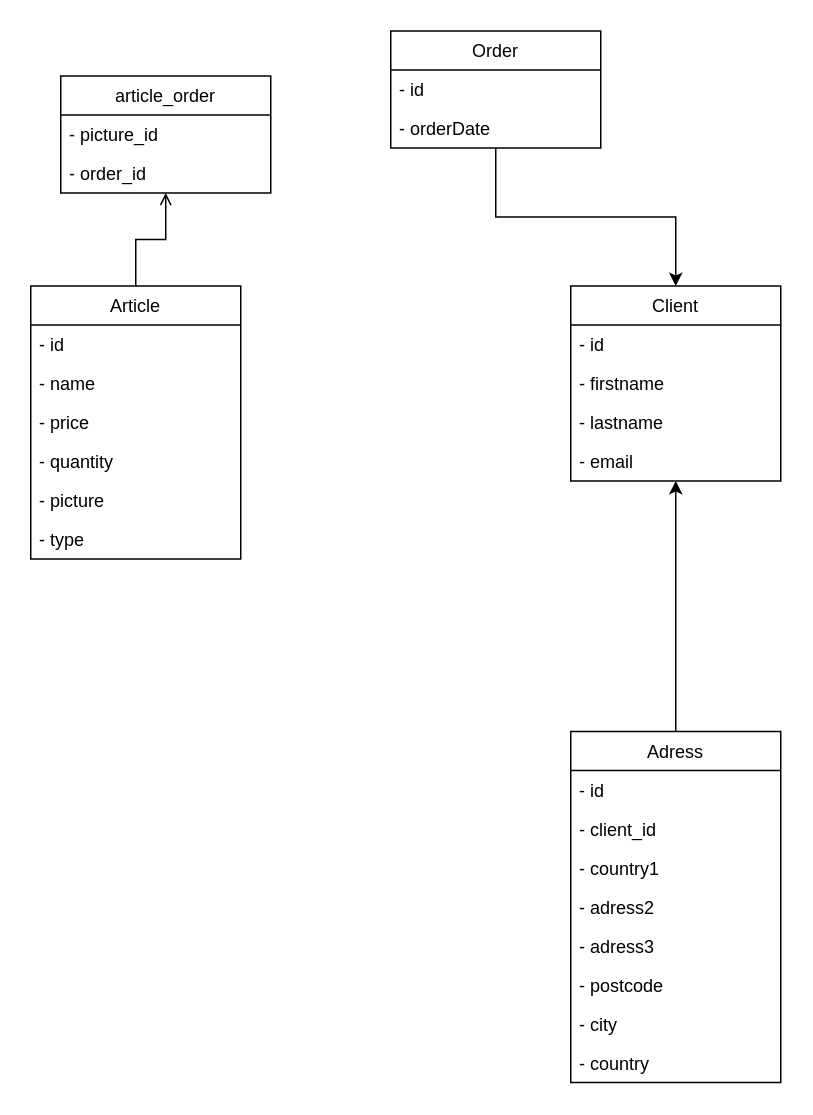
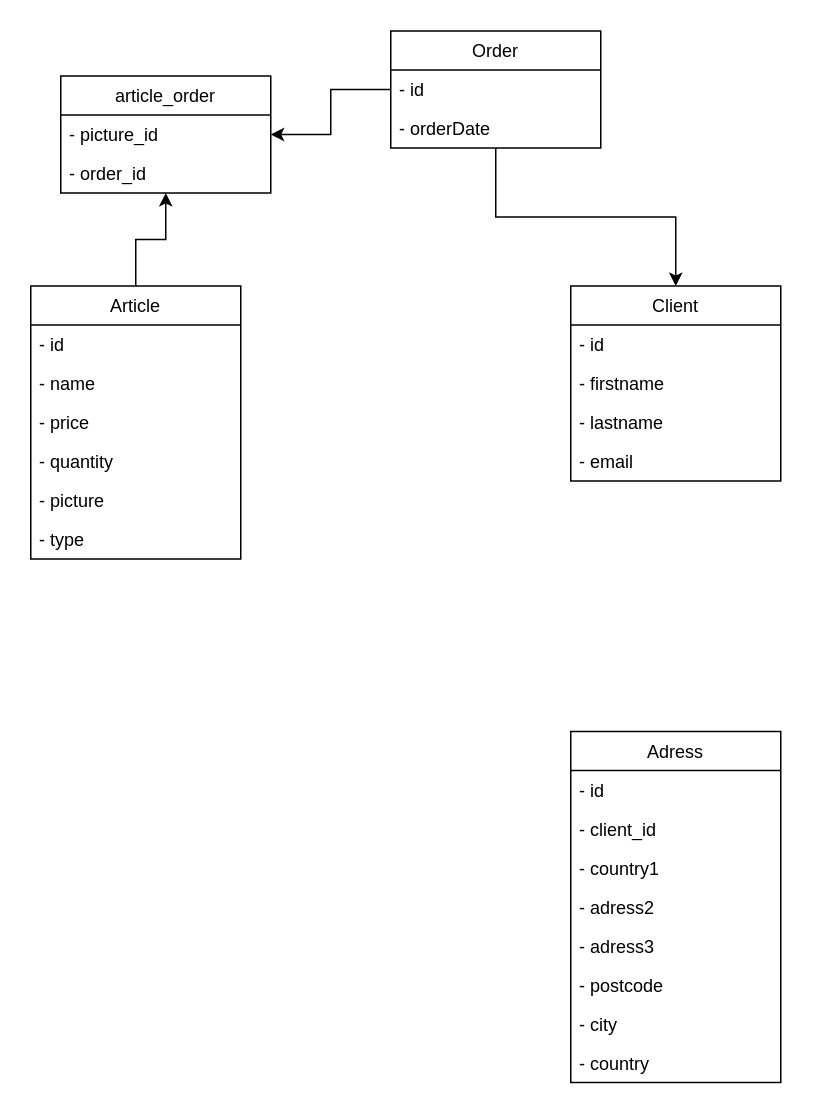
+ <mxCell id="26" style="edgeStyle=orthogonalEdgeStyle;rounded=0;orthogonalLoop=1;jettySize=auto;html=1;" edge="1" parent="1" source="27" target="30"><mxGeometry relative="1" as="geometry" /></mxCell>
- <mxCell id="17" style="edgeStyle=orthogonalEdgeStyle;rounded=0;orthogonalLoop=1;jettySize=auto;html=1;endArrow=open;" edge="1" parent="1" source="18" target="30"><mxGeometry relative="1" as="geometry" /></mxCell>
+ <mxCell id="17" style="edgeStyle=orthogonalEdgeStyle;rounded=0;orthogonalLoop=1;jettySize=auto;html=1;" edge="1" parent="1" source="18" target="30"><mxGeometry relative="1" as="geometry" /></mxCell>
- <mxCell id="2" style="edgeStyle=orthogonalEdgeStyle;rounded=0;orthogonalLoop=1;jettySize=auto;html=1;" edge="1" parent="1" source="3" target="12"><mxGeometry relative="1" as="geometry" /></mxCell>
